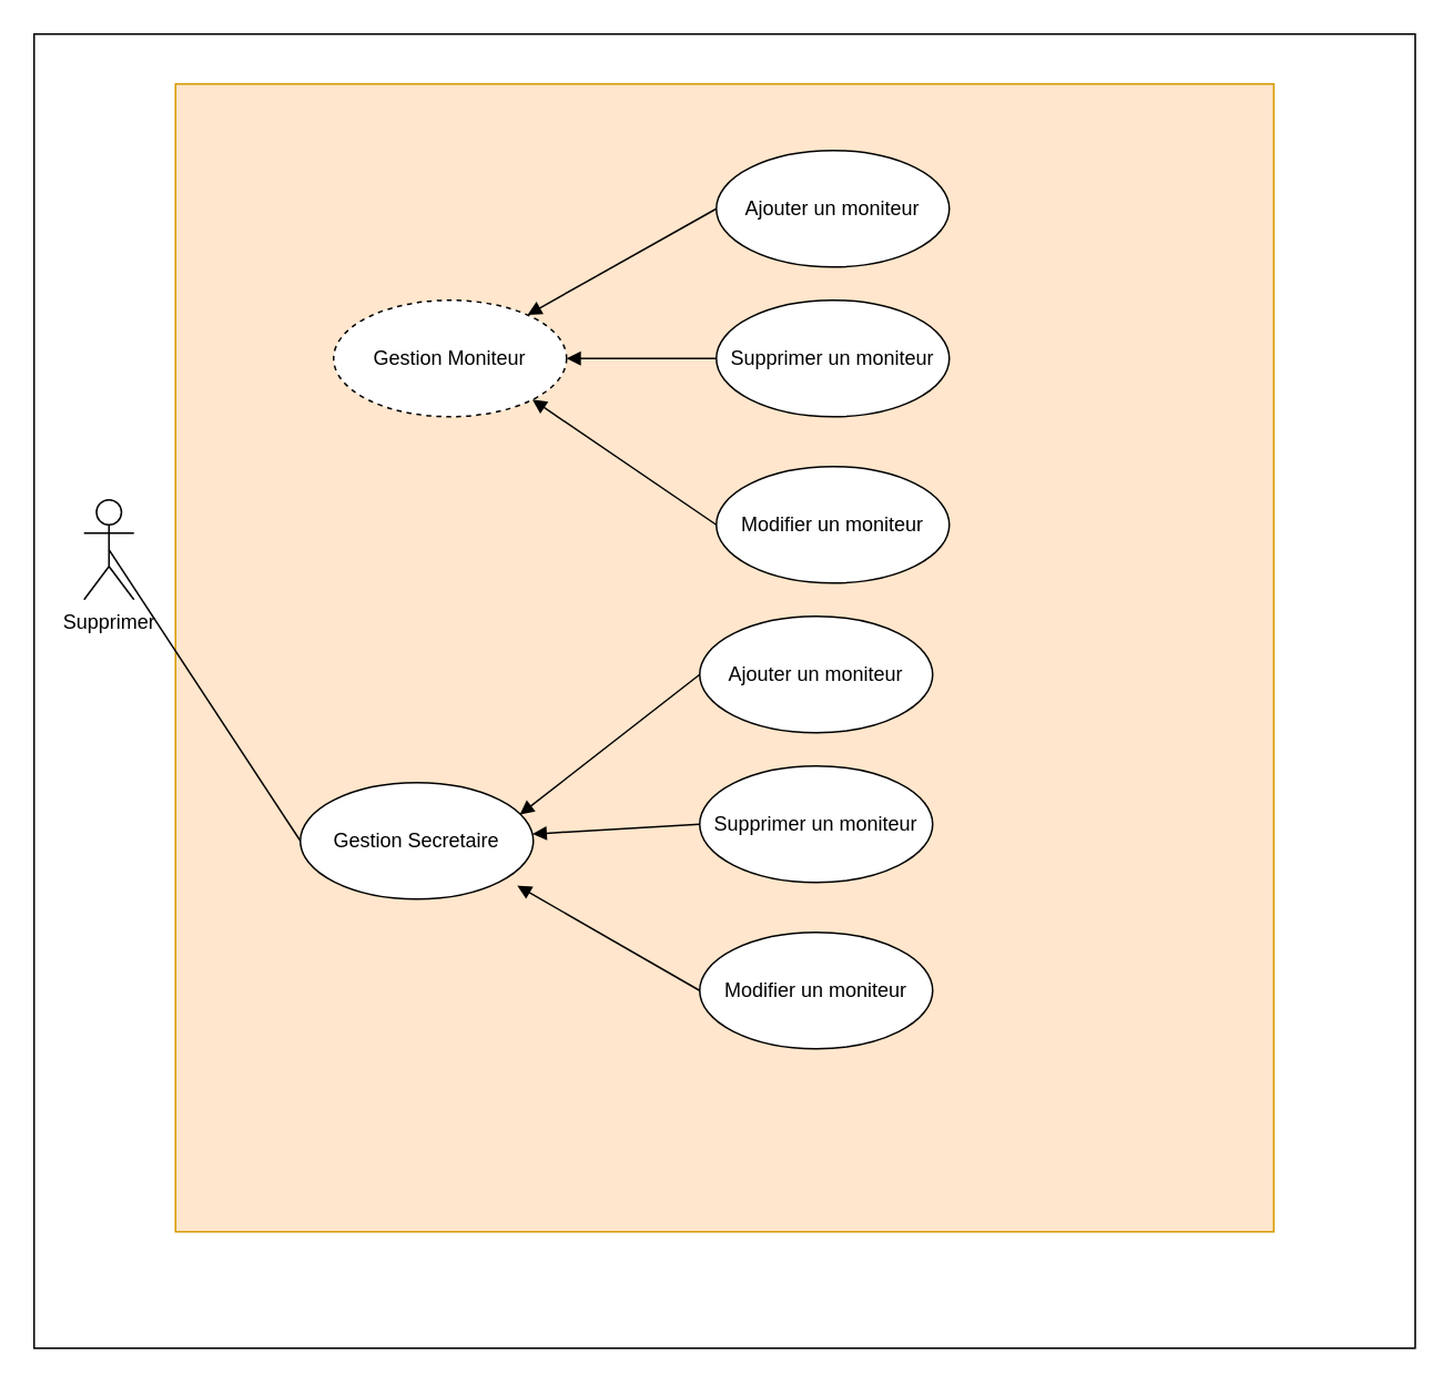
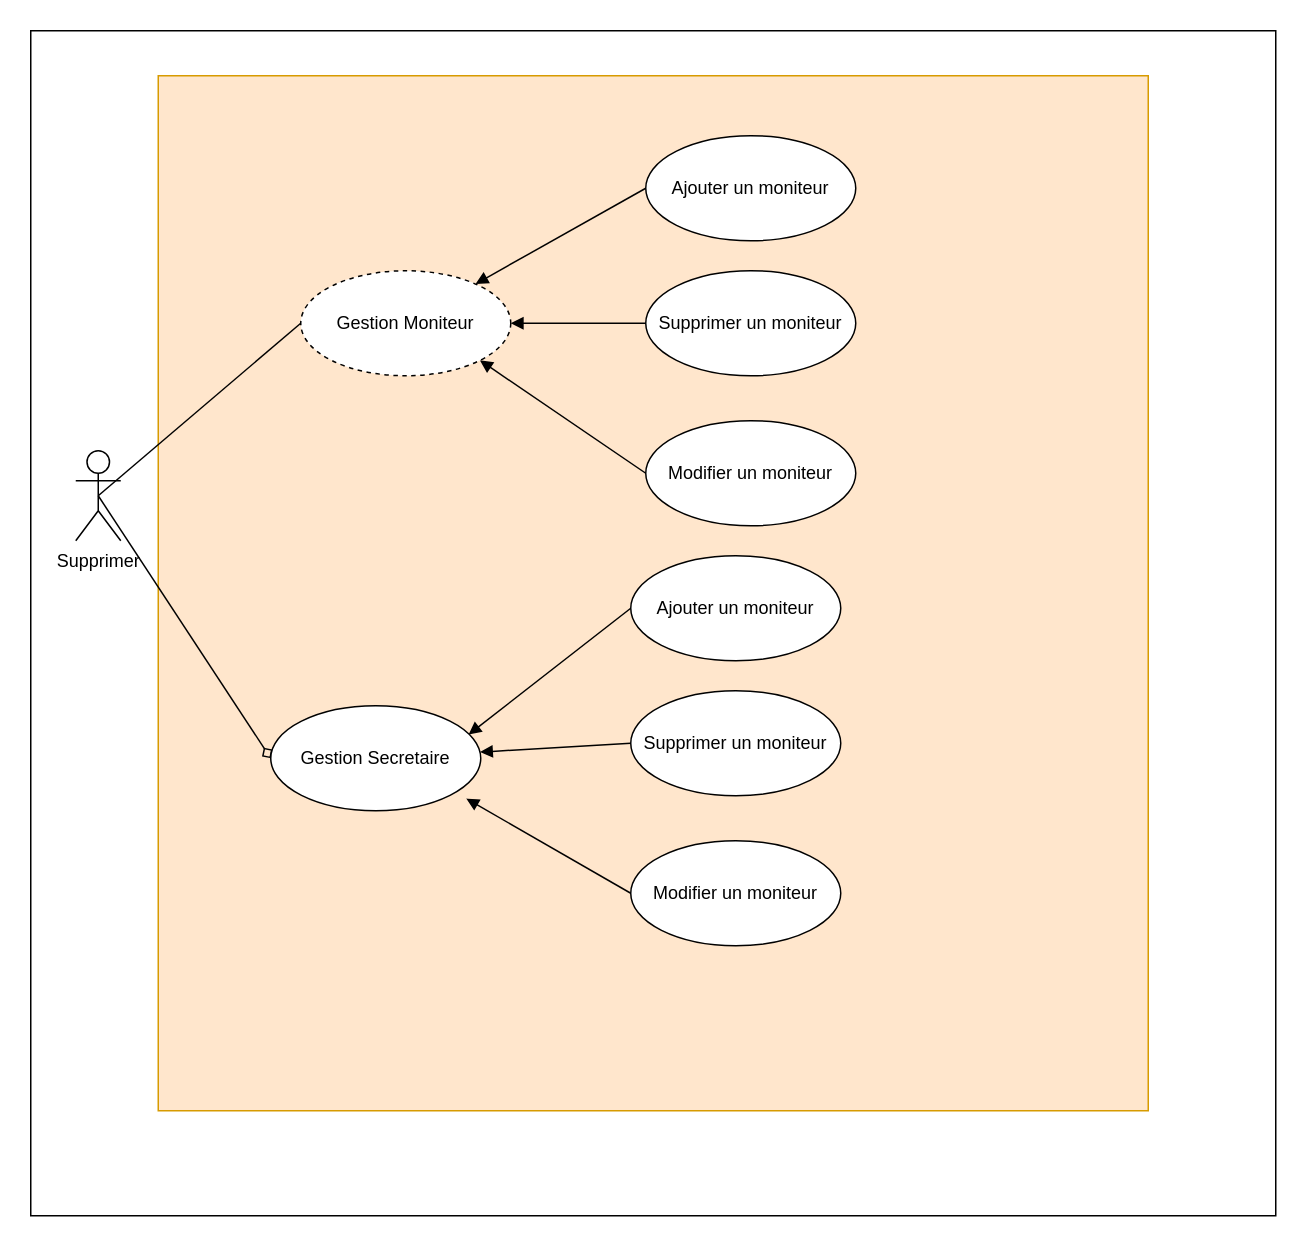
+ <mxCell id="4" style="edgeStyle=none;html=1;entryX=0;entryY=0.5;entryDx=0;entryDy=0;startArrow=none;startFill=0;endArrow=none;endFill=0;exitX=0.5;exitY=0.5;exitDx=0;exitDy=0;exitPerimeter=0;" edge="1" parent="1" source="6" target="10"><mxGeometry relative="1" as="geometry" /></mxCell>
- <mxCell id="5" style="edgeStyle=none;html=1;entryX=0;entryY=0.5;entryDx=0;entryDy=0;startArrow=none;startFill=0;endArrow=none;endFill=0;exitX=0.5;exitY=0.5;exitDx=0;exitDy=0;exitPerimeter=0;" edge="1" parent="1" source="6" target="14"><mxGeometry relative="1" as="geometry" /></mxCell>
+ <mxCell id="5" style="edgeStyle=none;html=1;entryX=0;entryY=0.5;entryDx=0;entryDy=0;startArrow=none;startFill=0;endArrow=diamond;endFill=0;exitX=0.5;exitY=0.5;exitDx=0;exitDy=0;exitPerimeter=0;" edge="1" parent="1" source="6" target="14"><mxGeometry relative="1" as="geometry" /></mxCell>
